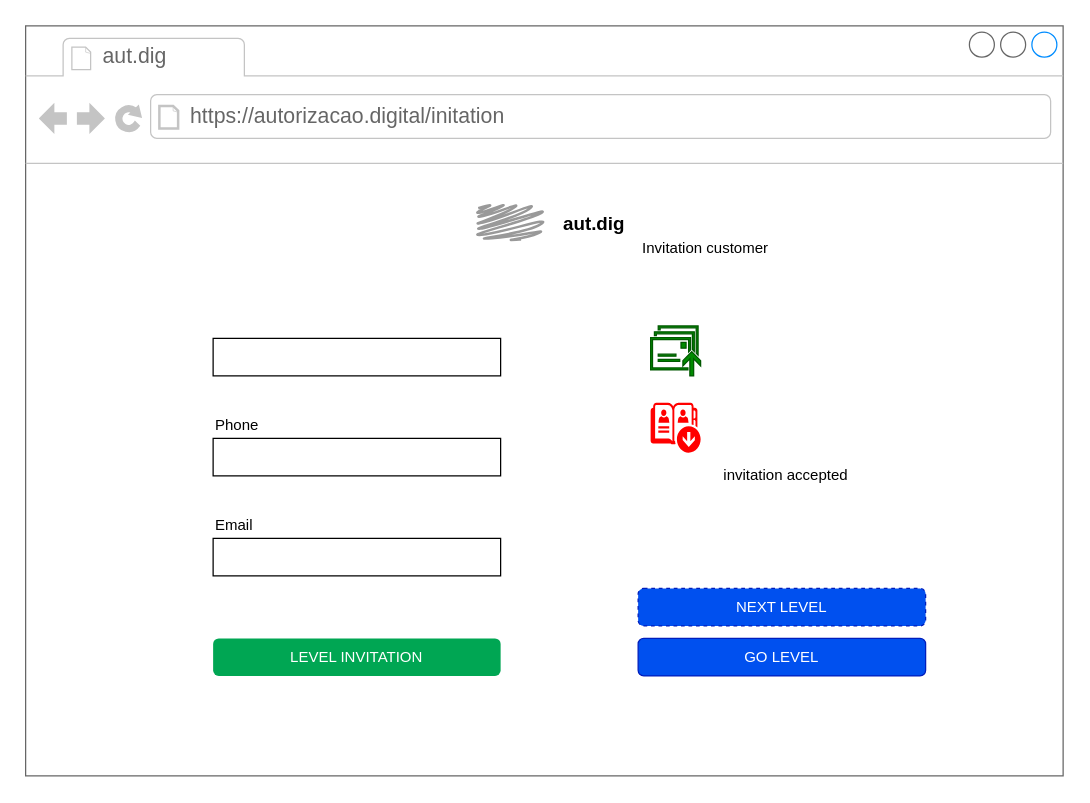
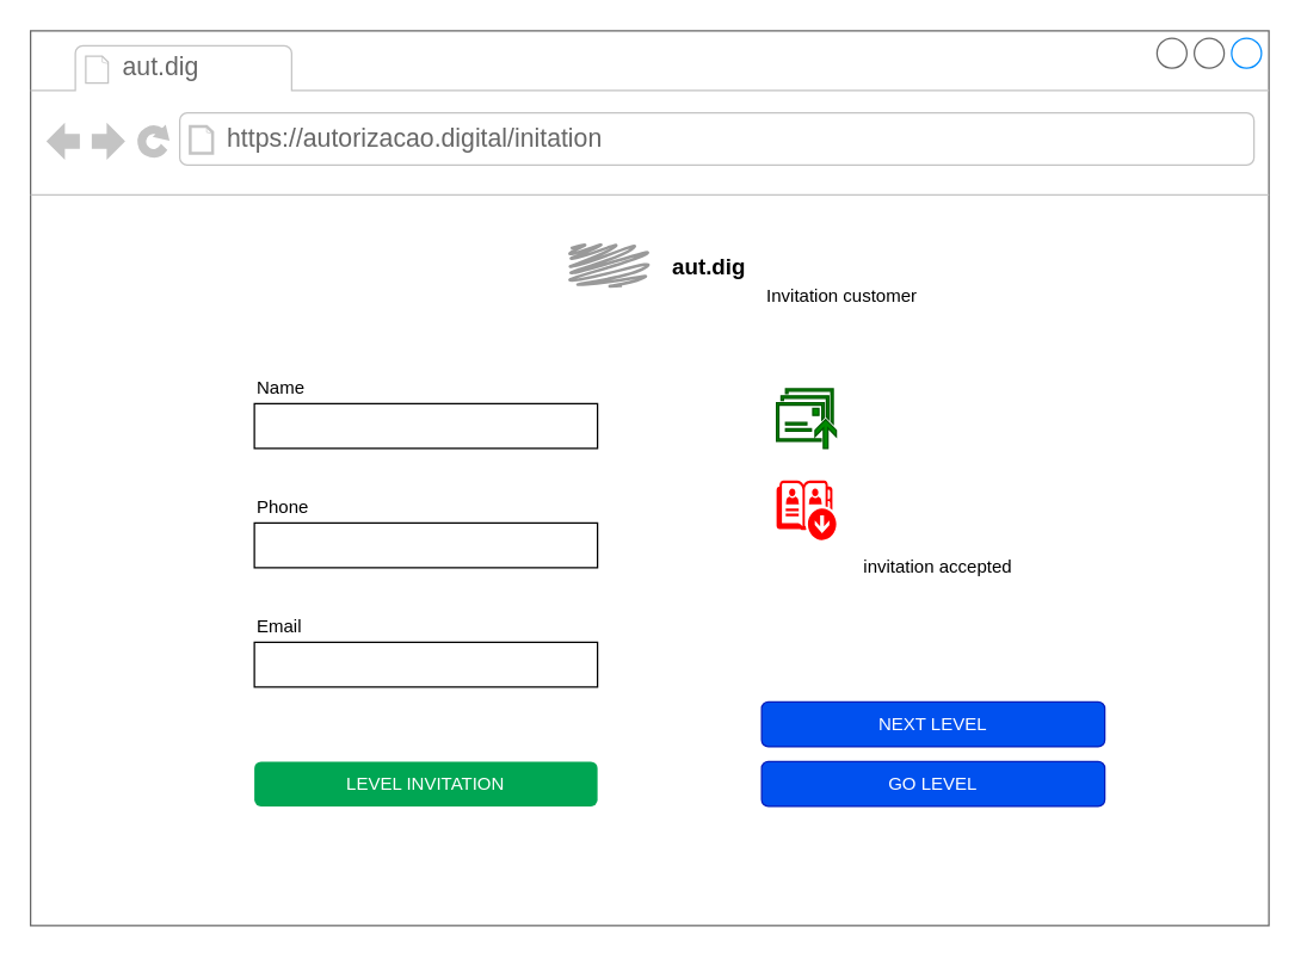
+ <mxCell id="8" value="Name" style="text;html=1;strokeColor=none;fillColor=none;align=left;verticalAlign=middle;whiteSpace=wrap;rounded=0;" parent="6" vertex="1"><mxGeometry width="230" height="20" as="geometry" /></mxCell>
- <mxCell id="21" value="&lt;font color=&quot;#ffffff&quot;&gt;NEXT LEVEL&lt;/font&gt;" style="rounded=1;whiteSpace=wrap;html=1;align=center;fillColor=#0050ef;strokeColor=#001DBC;fontColor=#ffffff;dashed=1;" parent="2" vertex="1"><mxGeometry x="490" y="450" width="230" height="30" as="geometry" /></mxCell>
+ <mxCell id="21" value="&lt;font color=&quot;#ffffff&quot;&gt;NEXT LEVEL&lt;/font&gt;" style="rounded=1;whiteSpace=wrap;html=1;align=center;fillColor=#0050ef;strokeColor=#001DBC;fontColor=#ffffff;" parent="2" vertex="1"><mxGeometry x="490" y="450" width="230" height="30" as="geometry" /></mxCell>
